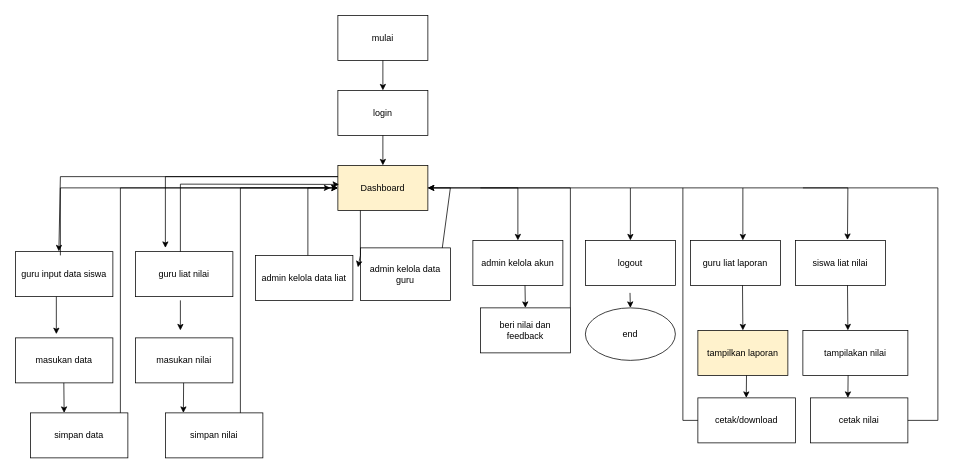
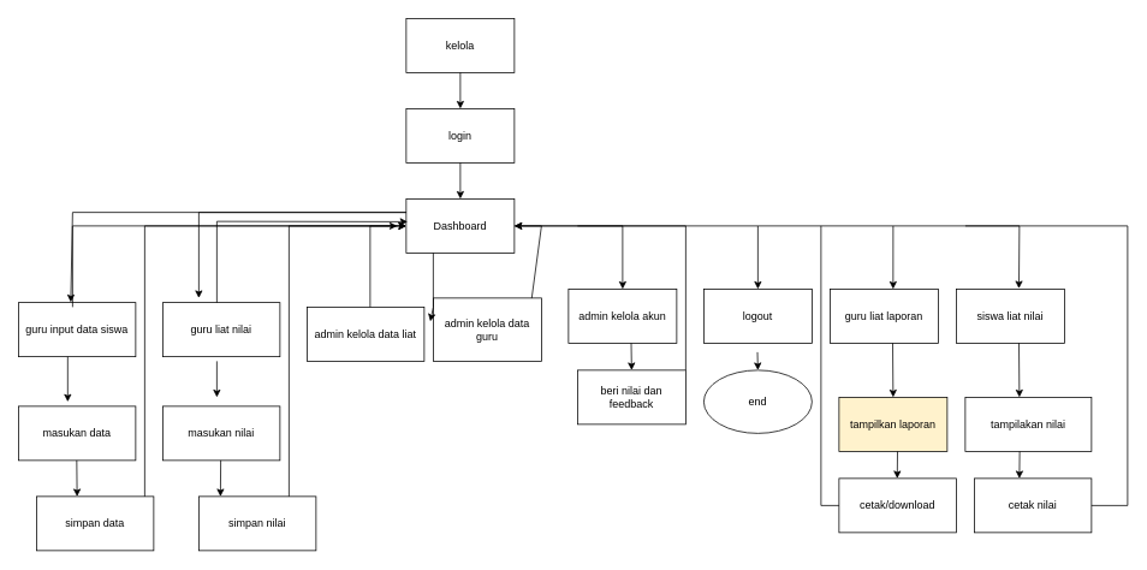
- <mxCell id="2" value="mulai" style="rounded=0;whiteSpace=wrap;html=1;" parent="1" vertex="1"><mxGeometry x="450" y="20" width="120" height="60" as="geometry" /></mxCell>
+ <mxCell id="2" value="kelola" style="rounded=0;whiteSpace=wrap;html=1;" parent="1" vertex="1"><mxGeometry x="450" y="20" width="120" height="60" as="geometry" /></mxCell>
- <mxCell id="5" value="Dashboard" style="rounded=0;whiteSpace=wrap;html=1;fillColor=#fff2cc;" parent="1" vertex="1"><mxGeometry x="450" y="220" width="120" height="60" as="geometry" /></mxCell>
+ <mxCell id="5" value="Dashboard" style="rounded=0;whiteSpace=wrap;html=1;" parent="1" vertex="1"><mxGeometry x="450" y="220" width="120" height="60" as="geometry" /></mxCell>
